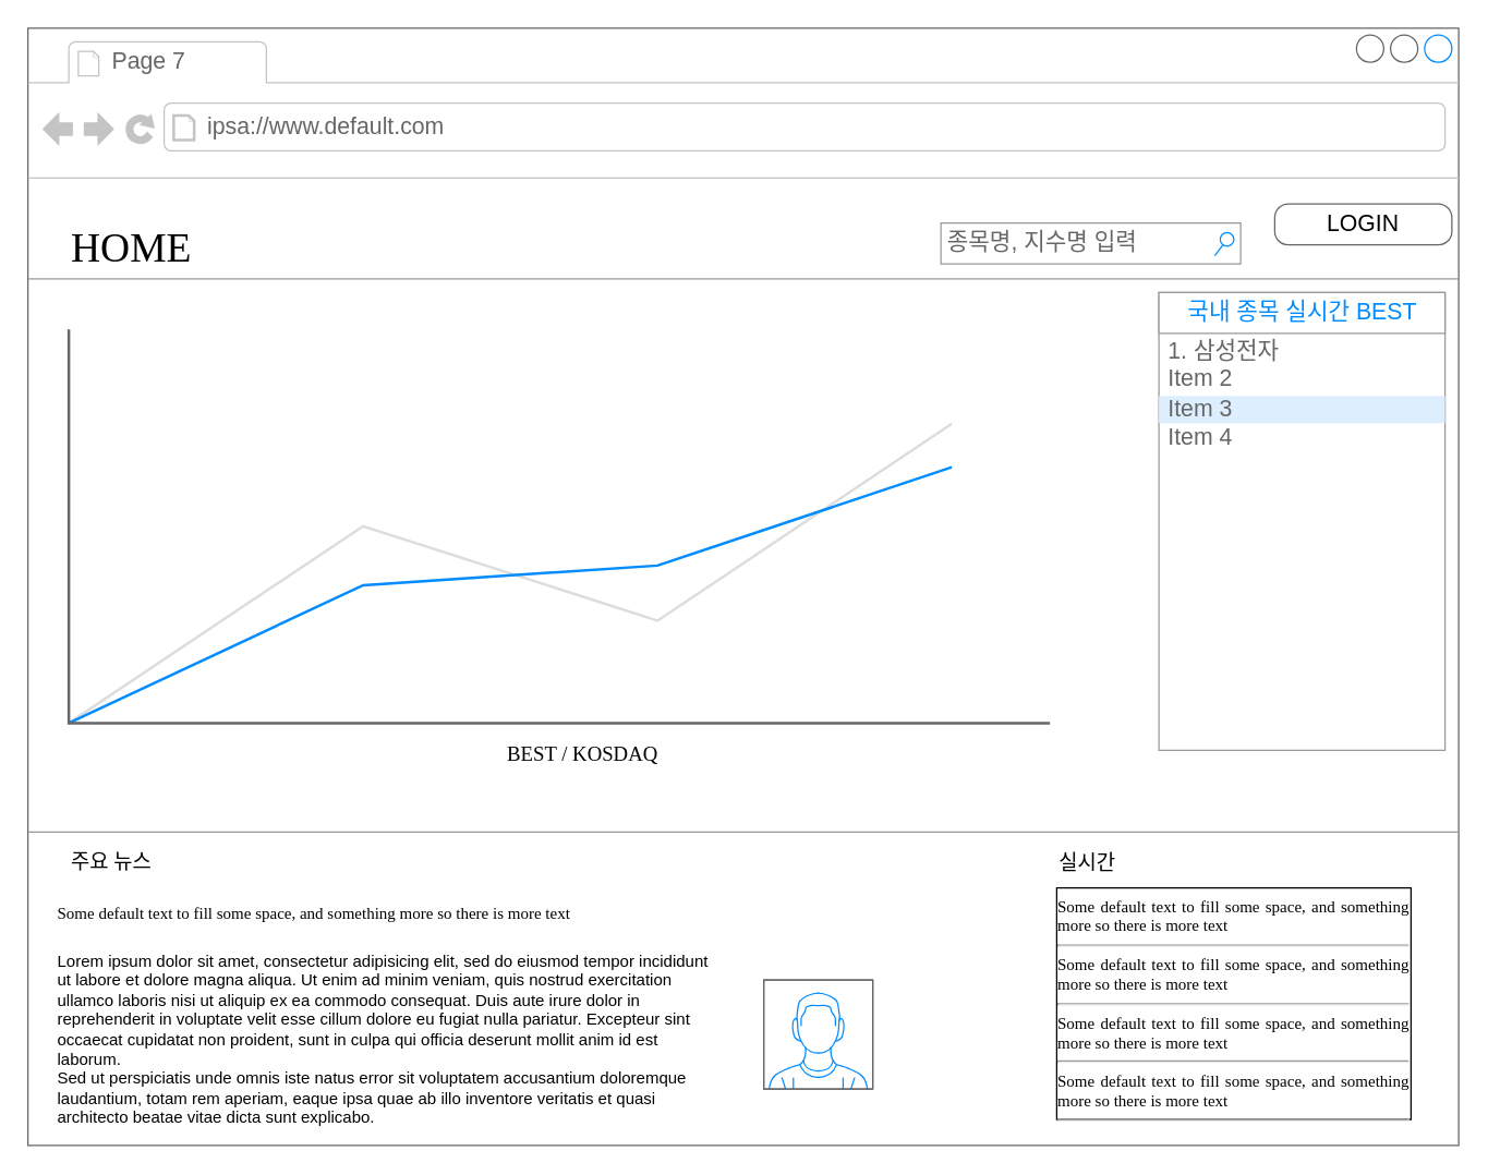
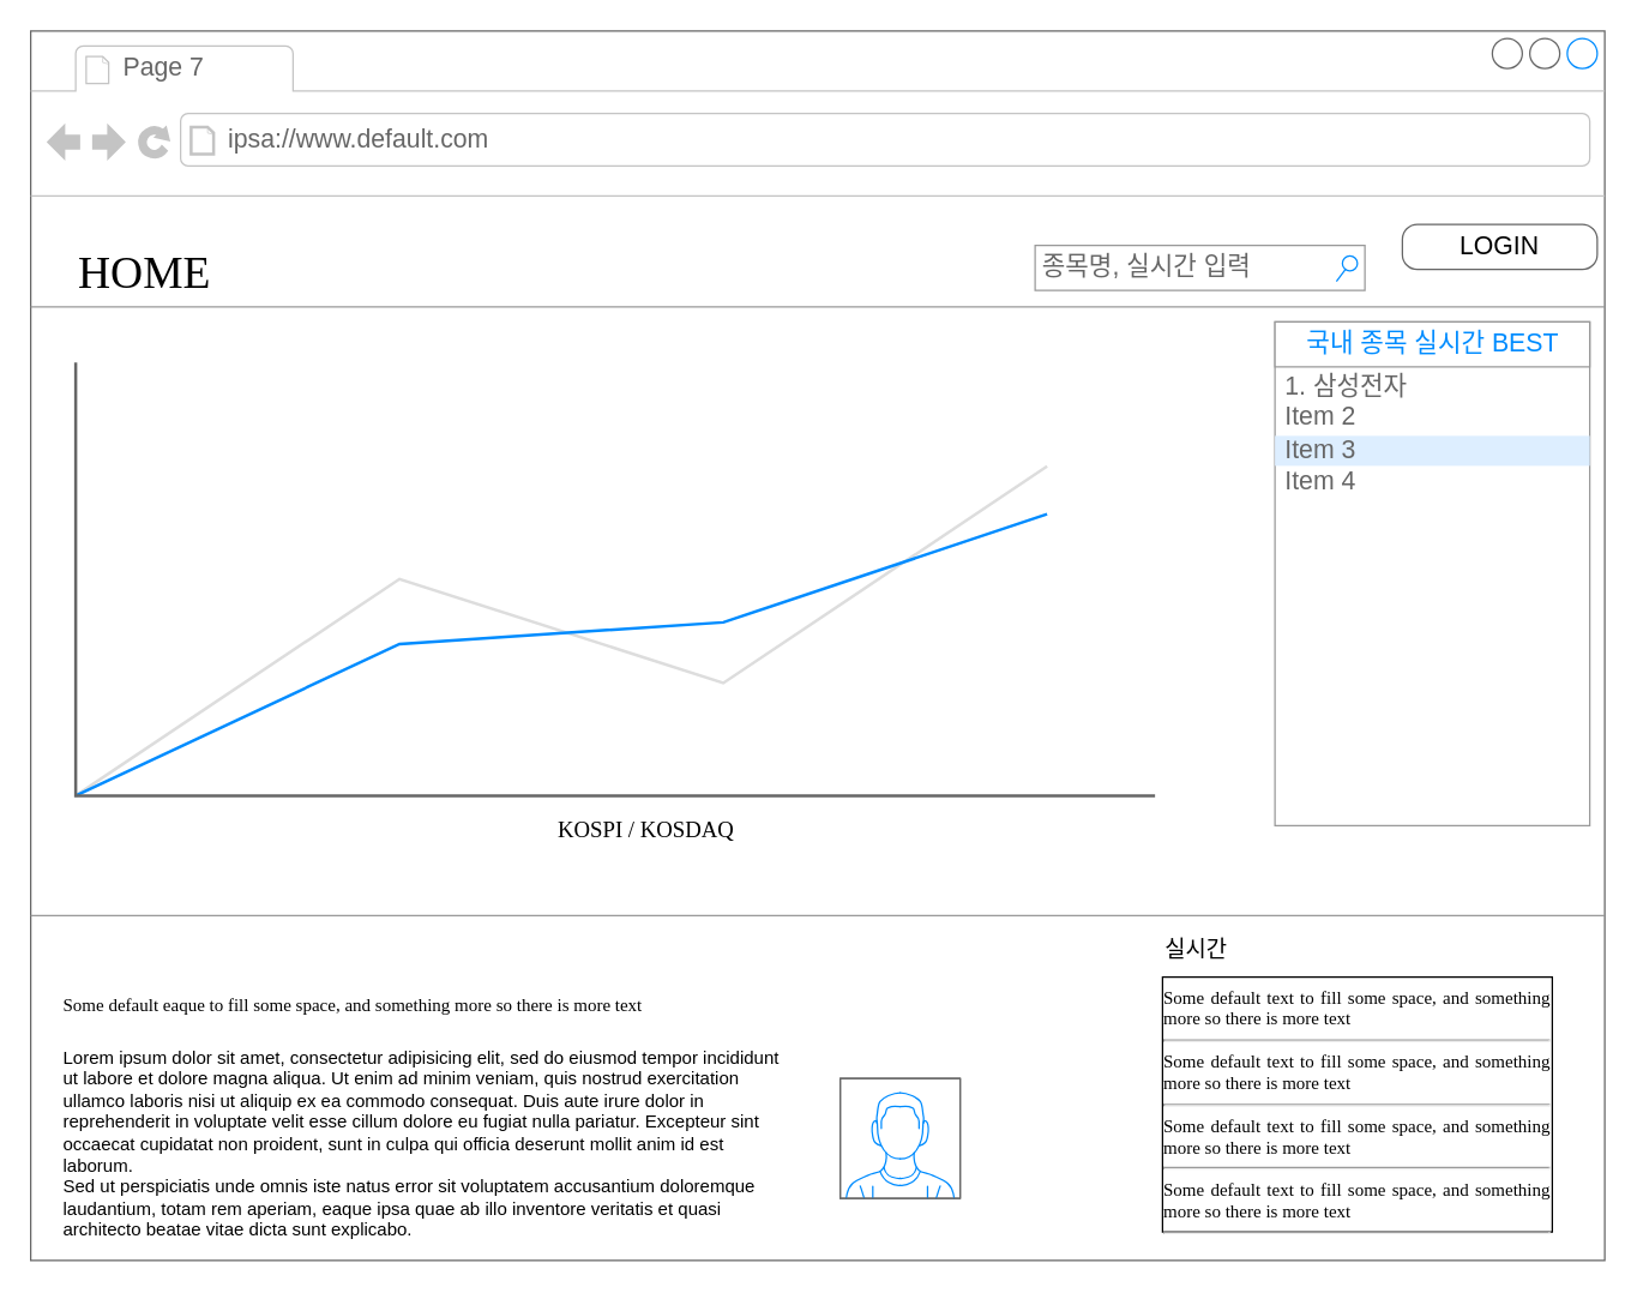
- <mxCell id="7" value="종목명, 지수명 입력" style="strokeWidth=1;shadow=0;dashed=0;align=center;html=1;shape=mxgraph.mockup.forms.searchBox;strokeColor=#999999;mainText=;strokeColor2=#008cff;fontColor=#666666;fontSize=17;align=left;spacingLeft=3;rounded=0;labelBackgroundColor=none;" parent="2" vertex="1"><mxGeometry x="670" y="143" width="220" height="30" as="geometry" /></mxCell>
+ <mxCell id="7" value="종목명, 실시간 입력" style="strokeWidth=1;shadow=0;dashed=0;align=center;html=1;shape=mxgraph.mockup.forms.searchBox;strokeColor=#999999;mainText=;strokeColor2=#008cff;fontColor=#666666;fontSize=17;align=left;spacingLeft=3;rounded=0;labelBackgroundColor=none;" parent="2" vertex="1"><mxGeometry x="670" y="143" width="220" height="30" as="geometry" /></mxCell>
- <mxCell id="6" value="BEST / KOSDAQ" style="text;html=1;points=[];align=left;verticalAlign=top;spacingTop=-4;fontSize=15;fontFamily=Verdana" parent="2" vertex="1"><mxGeometry x="350" y="521" width="170" height="30" as="geometry" /></mxCell>
+ <mxCell id="6" value="KOSPI / KOSDAQ" style="text;html=1;points=[];align=left;verticalAlign=top;spacingTop=-4;fontSize=15;fontFamily=Verdana" parent="2" vertex="1"><mxGeometry x="350" y="521" width="170" height="30" as="geometry" /></mxCell>
- <mxCell id="13" value="주요 뉴스" style="text;html=1;points=[];align=left;verticalAlign=top;spacingTop=-4;fontSize=15;fontFamily=Verdana" parent="2" vertex="1"><mxGeometry x="30" y="600" width="170" height="30" as="geometry" /></mxCell>
- <mxCell id="14" value="Some default text to fill some space, and&amp;nbsp;&lt;span&gt;something more so there is more text&lt;/span&gt;" style="text;html=1;points=[];align=left;verticalAlign=top;spacingTop=-4;fontSize=12;fontFamily=Verdana;whiteSpace=wrap;" parent="2" vertex="1"><mxGeometry x="20" y="640" width="470" height="40" as="geometry" /></mxCell>
+ <mxCell id="14" value="Some default eaque to fill some space, and&amp;nbsp;&lt;span&gt;something more so there is more text&lt;/span&gt;" style="text;html=1;points=[];align=left;verticalAlign=top;spacingTop=-4;fontSize=12;fontFamily=Verdana;whiteSpace=wrap;" parent="2" vertex="1"><mxGeometry x="20" y="640" width="470" height="40" as="geometry" /></mxCell>
